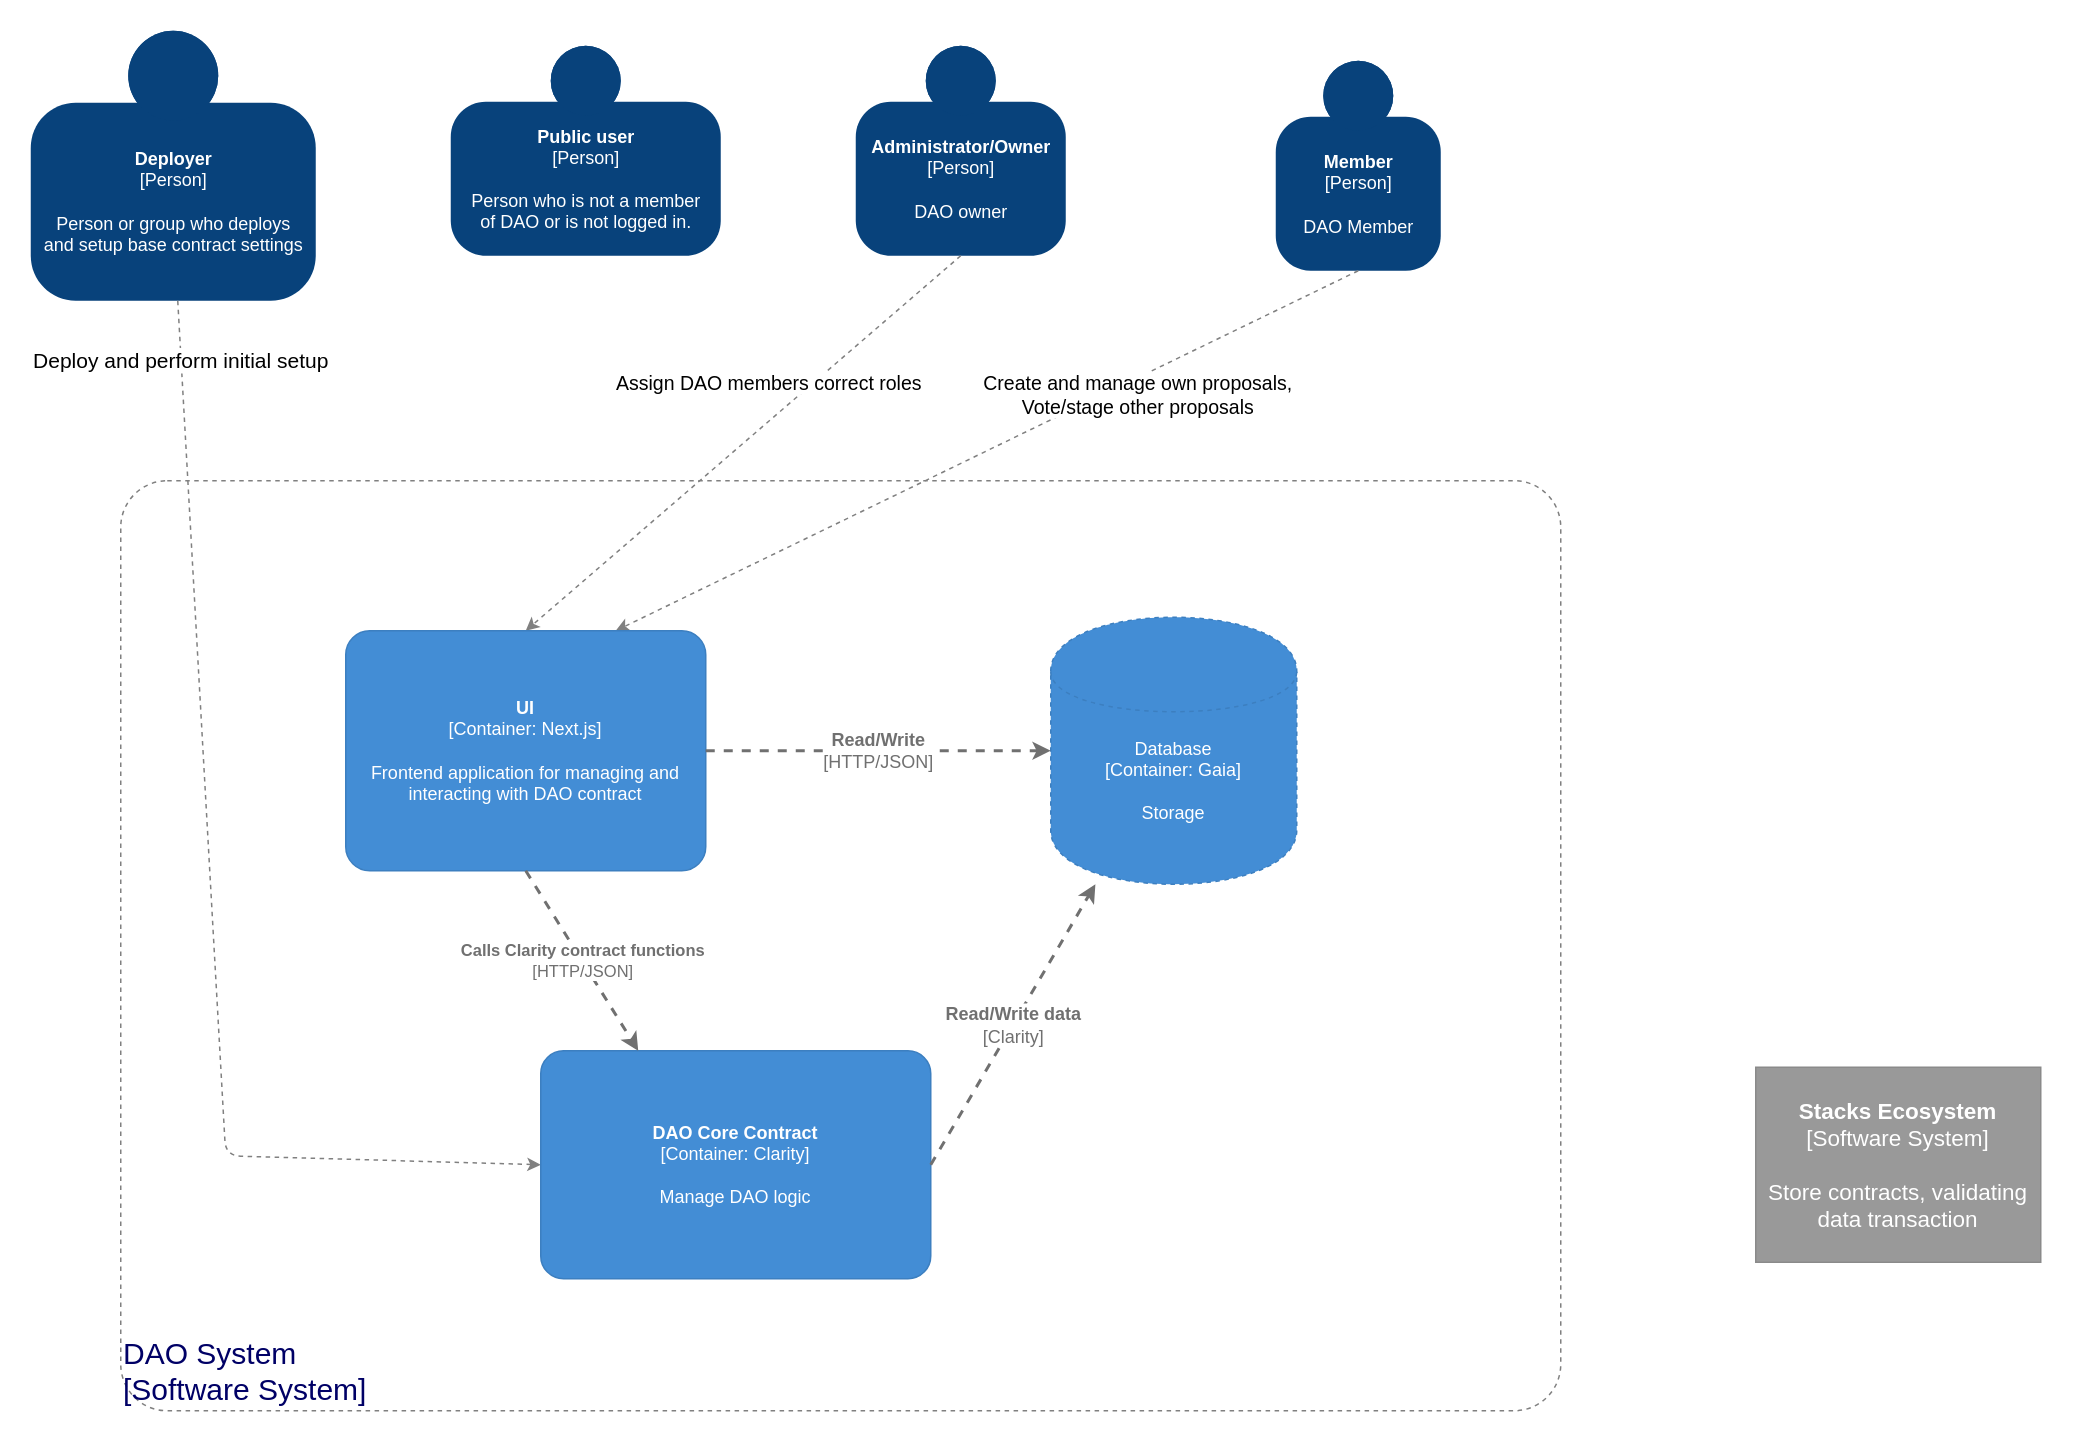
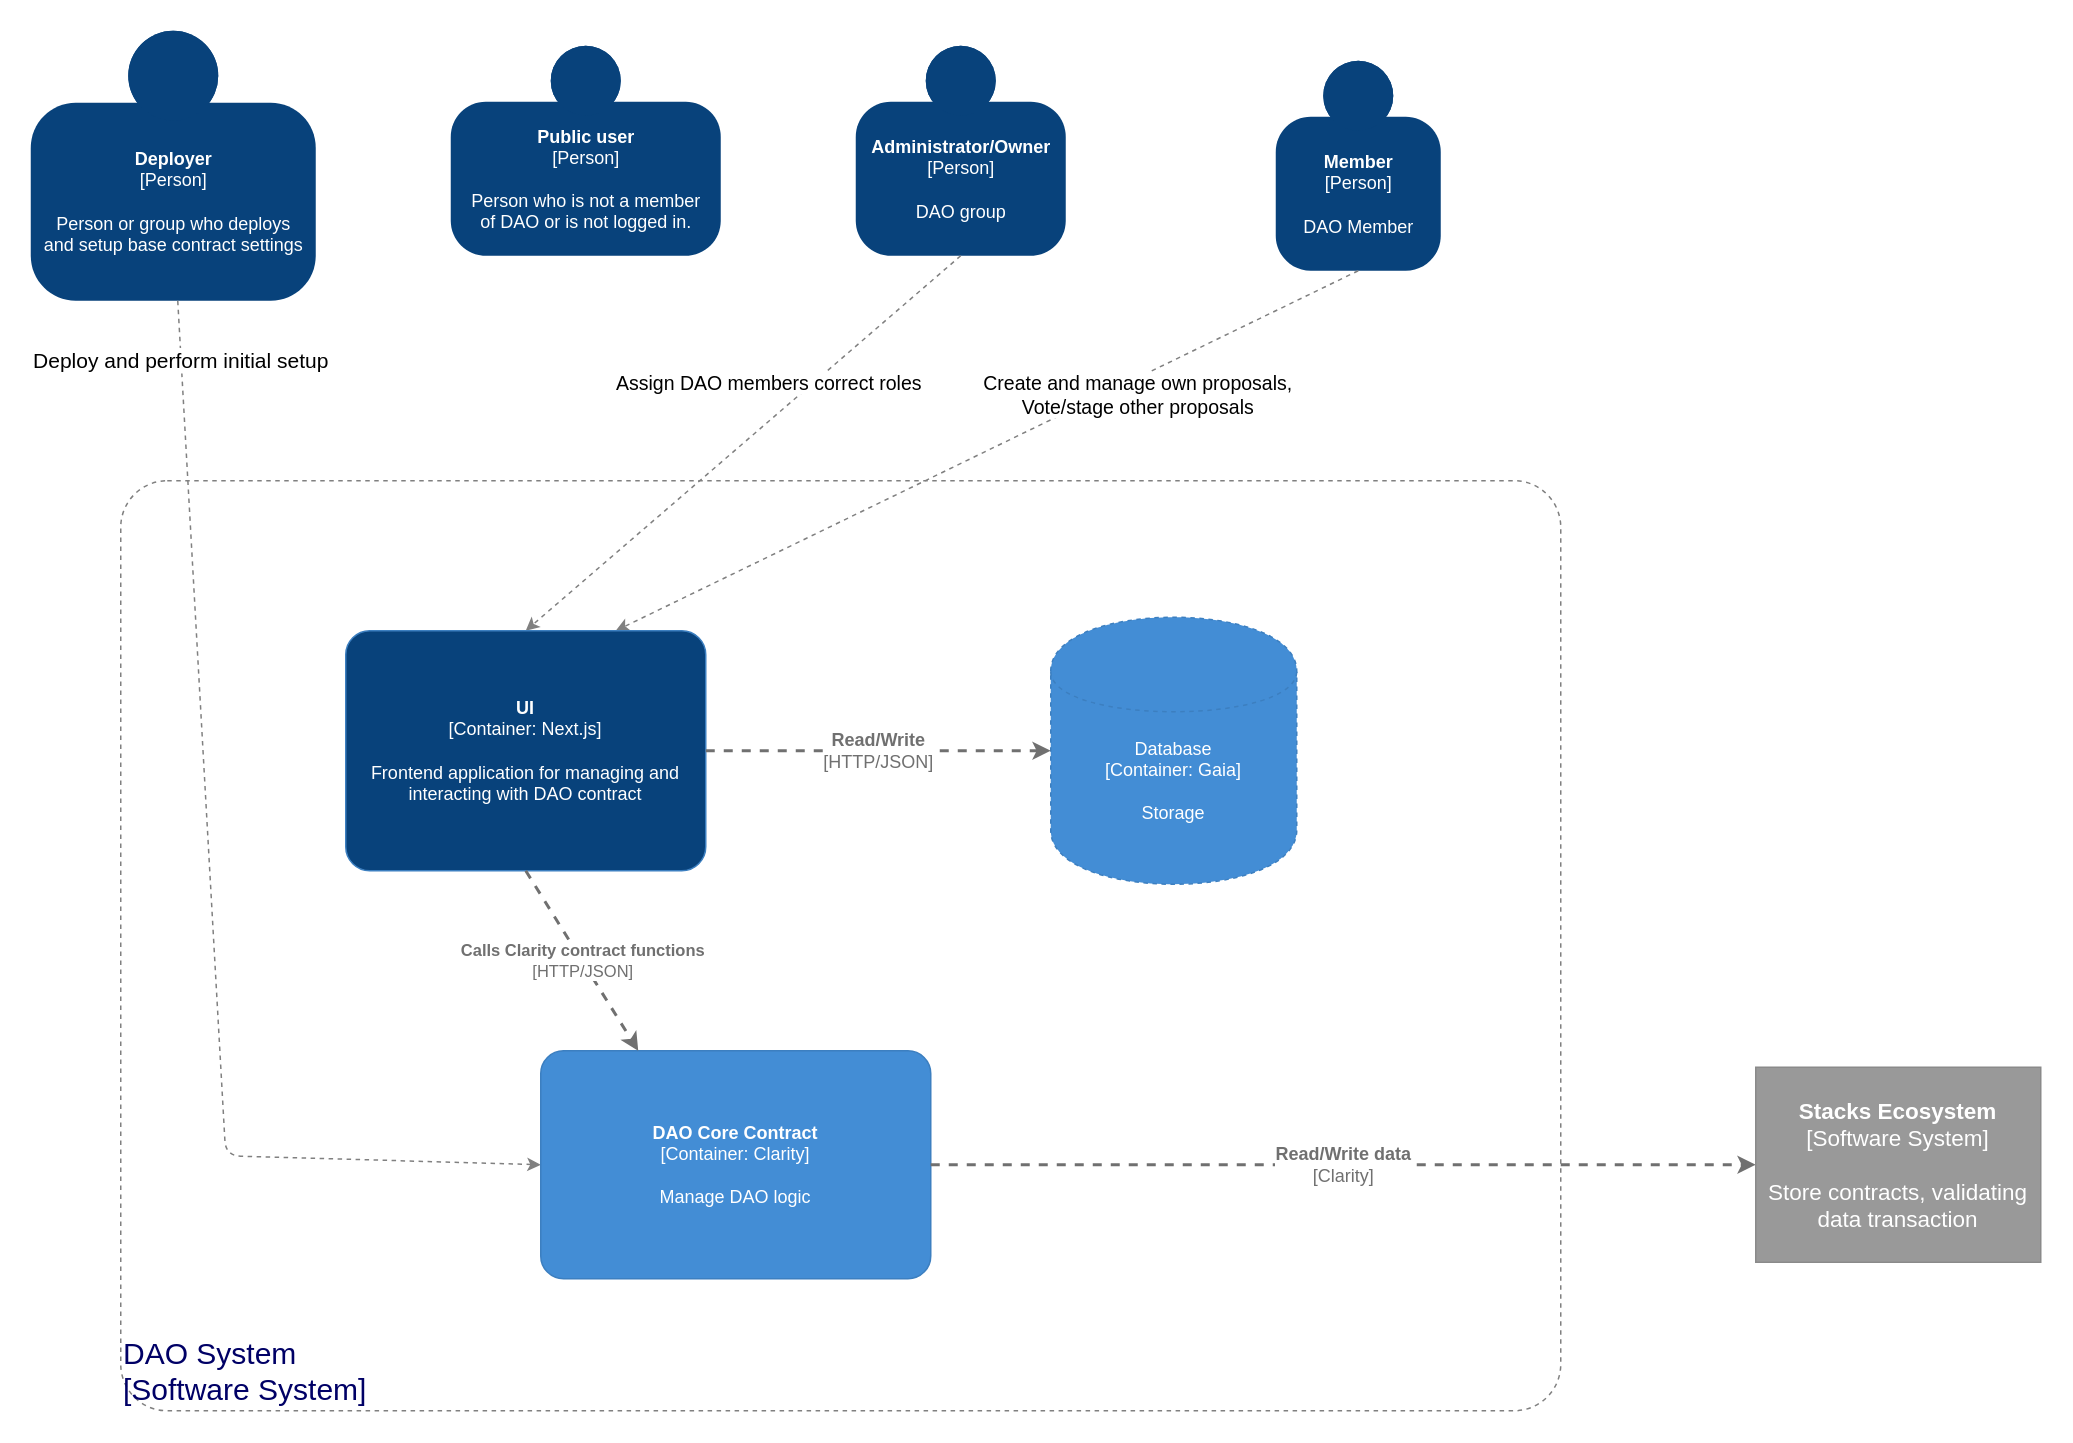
- <mxCell id="4" value="&lt;b&gt;Administrator/Owner&lt;/b&gt;&lt;div&gt;[Person]&lt;/div&gt;&lt;br&gt;&lt;div&gt;DAO owner&lt;/div&gt;" style="html=1;dashed=0;whitespace=wrap;fillColor=#08427b;strokeColor=none;fontColor=#ffffff;shape=mxgraph.c4.person;align=center;metaEdit=1;points=[[0.5,0,0],[1,0.5,0],[1,0.75,0],[0.75,1,0],[0.5,1,0],[0.25,1,0],[0,0.75,0],[0,0.5,0]];metaData={&quot;c4Type&quot;:{&quot;editable&quot;:false}};" vertex="1" parent="1"><mxGeometry x="570" width="140" height="140" as="geometry" y="30" /></mxCell>
+ <mxCell id="4" value="&lt;b&gt;Administrator/Owner&lt;/b&gt;&lt;div&gt;[Person]&lt;/div&gt;&lt;br&gt;&lt;div&gt;DAO group&lt;/div&gt;" style="html=1;dashed=0;whitespace=wrap;fillColor=#08427b;strokeColor=none;fontColor=#ffffff;shape=mxgraph.c4.person;align=center;metaEdit=1;points=[[0.5,0,0],[1,0.5,0],[1,0.75,0],[0.75,1,0],[0.5,1,0],[0.25,1,0],[0,0.75,0],[0,0.5,0]];metaData={&quot;c4Type&quot;:{&quot;editable&quot;:false}};" vertex="1" parent="1"><mxGeometry x="570" width="140" height="140" as="geometry" y="30" /></mxCell>
- <mxCell id="12" value="&lt;b&gt;UI&lt;/b&gt;&lt;div&gt;[Container: Next.js]&lt;/div&gt;&lt;br&gt;&lt;div&gt;Frontend application for managing and interacting with DAO contract&lt;/div&gt;" style="rounded=1;whiteSpace=wrap;html=1;labelBackgroundColor=none;fillColor=#438DD5;fontColor=#ffffff;align=center;arcSize=10;strokeColor=#3C7FC0;metaEdit=1;metaData={&quot;c4Type&quot;:{&quot;editable&quot;:false}};points=[[0.25,0,0],[0.5,0,0],[0.75,0,0],[1,0.25,0],[1,0.5,0],[1,0.75,0],[0.75,1,0],[0.5,1,0],[0.25,1,0],[0,0.75,0],[0,0.5,0],[0,0.25,0]];" vertex="1" parent="1"><mxGeometry x="230" y="420" width="240" height="160" as="geometry" /></mxCell>
+ <mxCell id="12" value="&lt;b&gt;UI&lt;/b&gt;&lt;div&gt;[Container: Next.js]&lt;/div&gt;&lt;br&gt;&lt;div&gt;Frontend application for managing and interacting with DAO contract&lt;/div&gt;" style="rounded=1;whiteSpace=wrap;html=1;labelBackgroundColor=none;fillColor=#08427b;fontColor=#ffffff;align=center;arcSize=10;strokeColor=#3C7FC0;metaEdit=1;metaData={&quot;c4Type&quot;:{&quot;editable&quot;:false}};points=[[0.25,0,0],[0.5,0,0],[0.75,0,0],[1,0.25,0],[1,0.5,0],[1,0.75,0],[0.75,1,0],[0.5,1,0],[0.25,1,0],[0,0.75,0],[0,0.5,0],[0,0.25,0]];" vertex="1" parent="1"><mxGeometry x="230" y="420" width="240" height="160" as="geometry" /></mxCell>
- <mxCell id="16" value="&lt;div style=&quot;text-align: left&quot;&gt;&lt;div style=&quot;text-align: center&quot;&gt;&lt;b&gt;Read/Write data&lt;/b&gt;&lt;/div&gt;&lt;div style=&quot;text-align: center&quot;&gt;[Clarity]&lt;/div&gt;&lt;/div&gt;" style="edgeStyle=none;rounded=0;html=1;jettySize=auto;orthogonalLoop=1;strokeColor=#707070;strokeWidth=2;fontColor=#707070;jumpStyle=none;dashed=1;metaEdit=1;metaData={&quot;c4Type&quot;:{&quot;editable&quot;:false}};fontSize=12;exitX=1;exitY=0.5;exitDx=0;exitDy=0;exitPerimeter=0;" edge="1" parent="1" source="13" target="14"><mxGeometry width="160" relative="1" as="geometry"><mxPoint x="660" y="711.246" as="sourcePoint" /><mxPoint x="1110" y="776" as="targetPoint" /></mxGeometry></mxCell>
+ <mxCell id="16" value="&lt;div style=&quot;text-align: left&quot;&gt;&lt;div style=&quot;text-align: center&quot;&gt;&lt;b&gt;Read/Write data&lt;/b&gt;&lt;/div&gt;&lt;div style=&quot;text-align: center&quot;&gt;[Clarity]&lt;/div&gt;&lt;/div&gt;" style="edgeStyle=none;rounded=0;html=1;jettySize=auto;orthogonalLoop=1;strokeColor=#707070;strokeWidth=2;fontColor=#707070;jumpStyle=none;dashed=1;metaEdit=1;metaData={&quot;c4Type&quot;:{&quot;editable&quot;:false}};fontSize=12;exitX=1;exitY=0.5;exitDx=0;exitDy=0;exitPerimeter=0;entryX=0;entryY=0.5;entryDx=0;entryDy=0;entryPerimeter=0;" edge="1" parent="1" source="13" target="18"><mxGeometry width="160" relative="1" as="geometry"><mxPoint x="660" y="711.246" as="sourcePoint" /><mxPoint x="1110" y="776" as="targetPoint" /></mxGeometry></mxCell>
